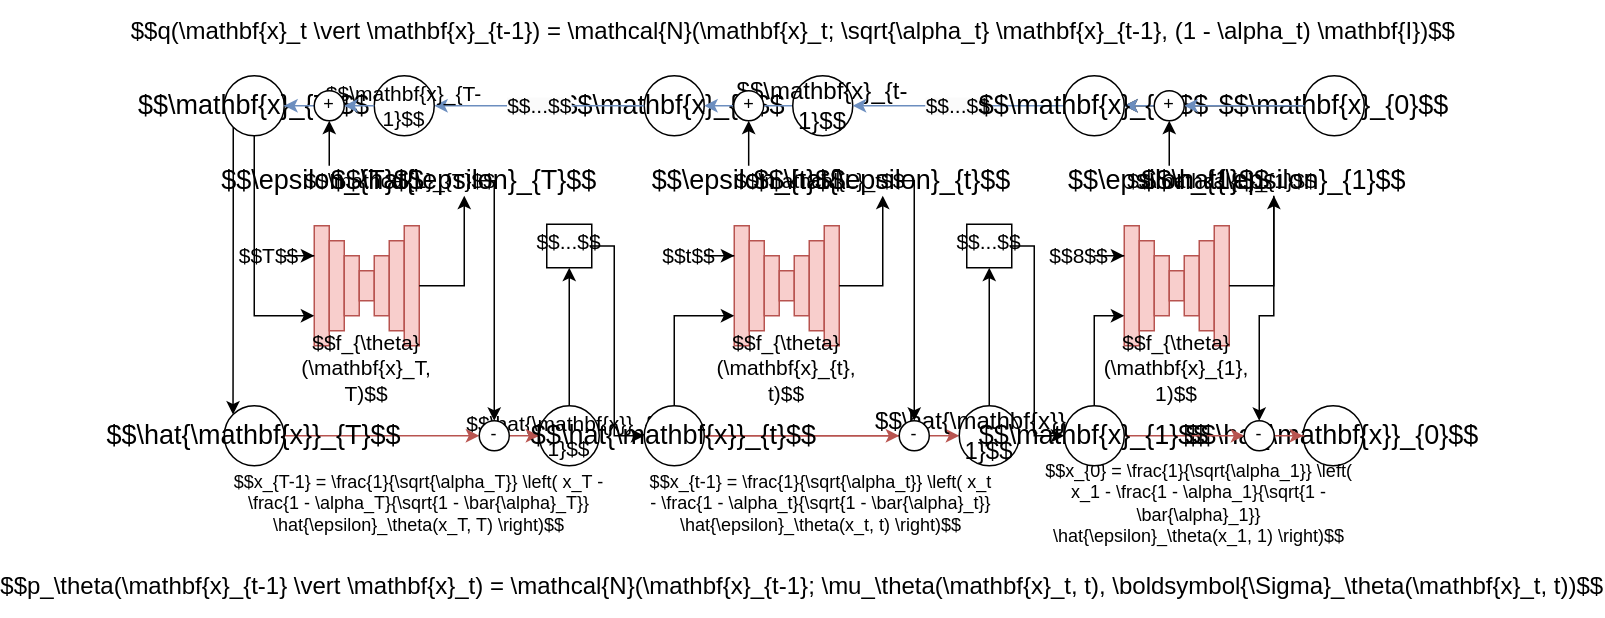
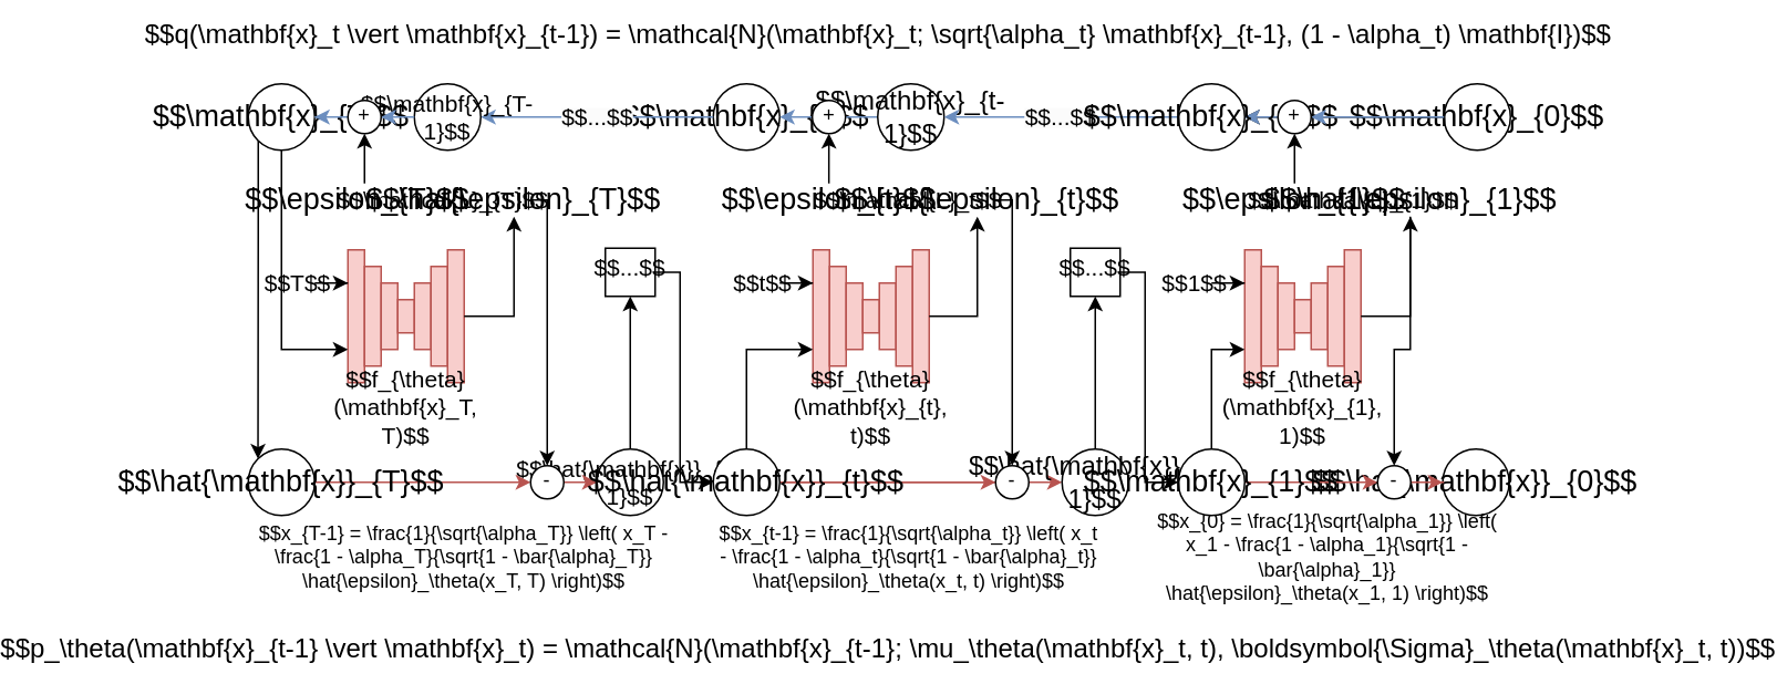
- <mxCell id="46" value="$$8$$" style="text;html=1;align=center;verticalAlign=middle;whiteSpace=wrap;rounded=0;fontSize=14;" parent="1" vertex="1"><mxGeometry x="580" y="155" width="20" height="30" as="geometry" /></mxCell>
+ <mxCell id="46" value="$$1$$" style="text;html=1;align=center;verticalAlign=middle;whiteSpace=wrap;rounded=0;fontSize=14;" parent="1" vertex="1"><mxGeometry x="580" y="155" width="20" height="30" as="geometry" /></mxCell>
